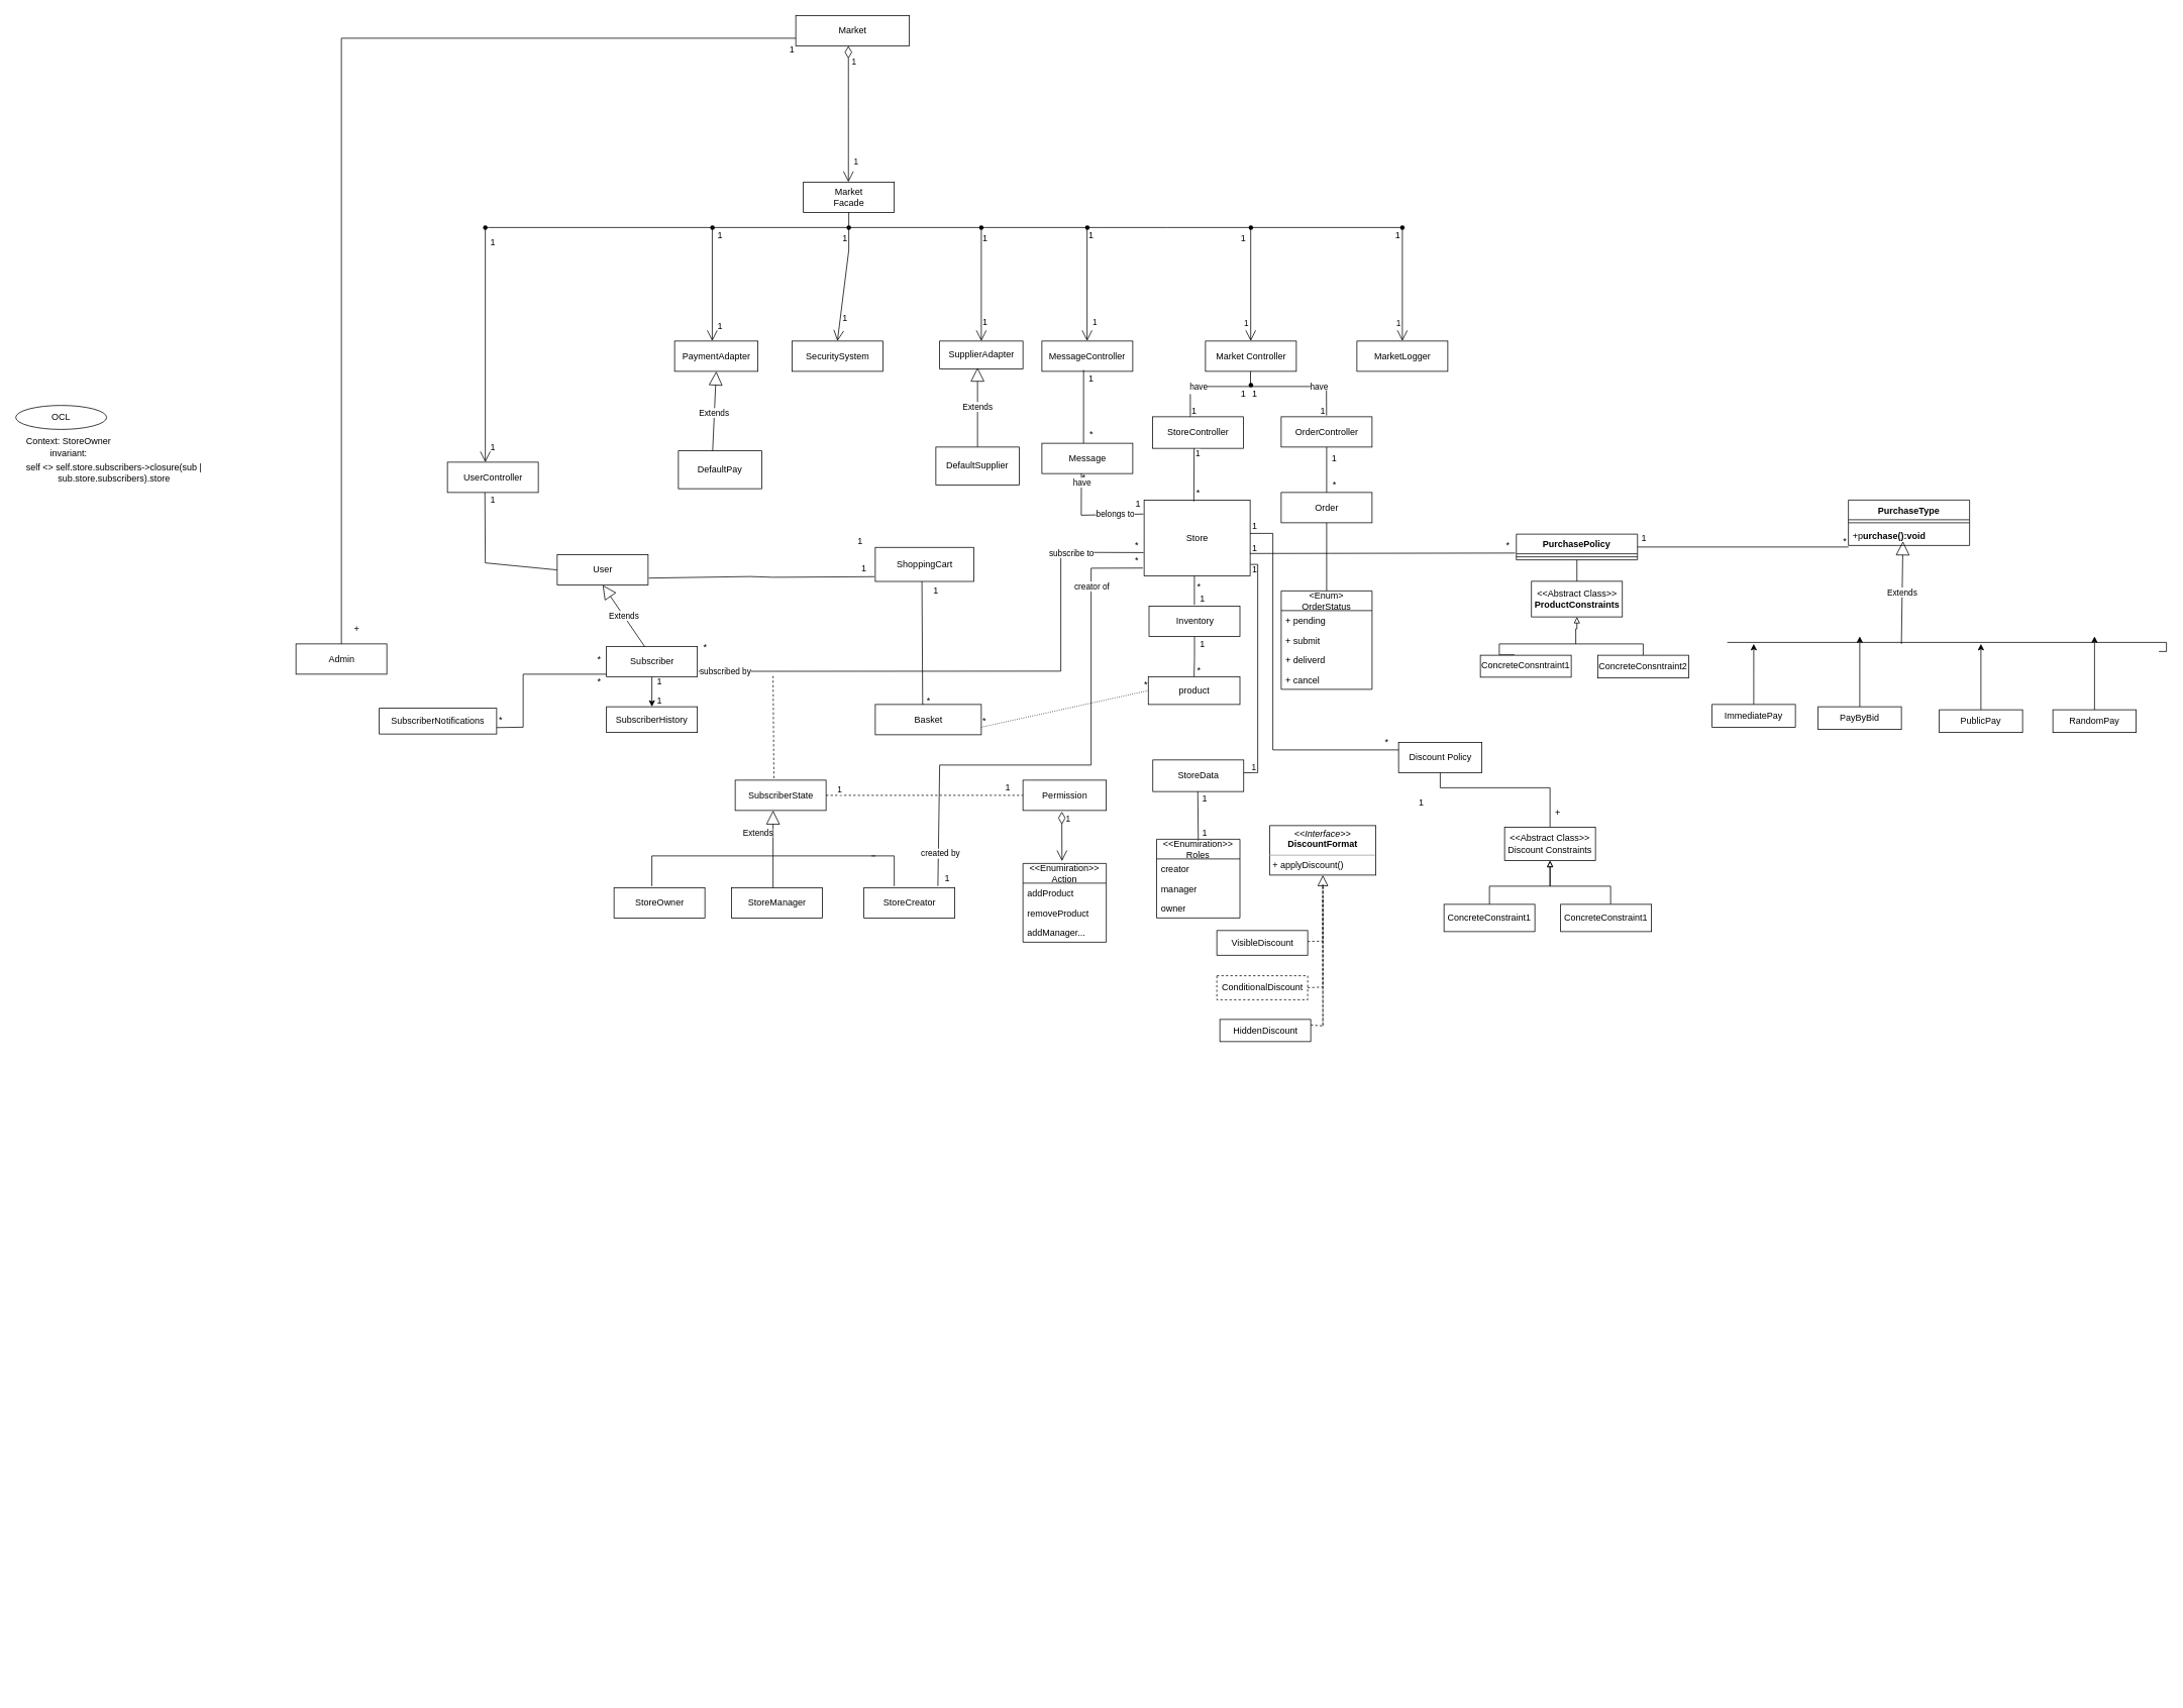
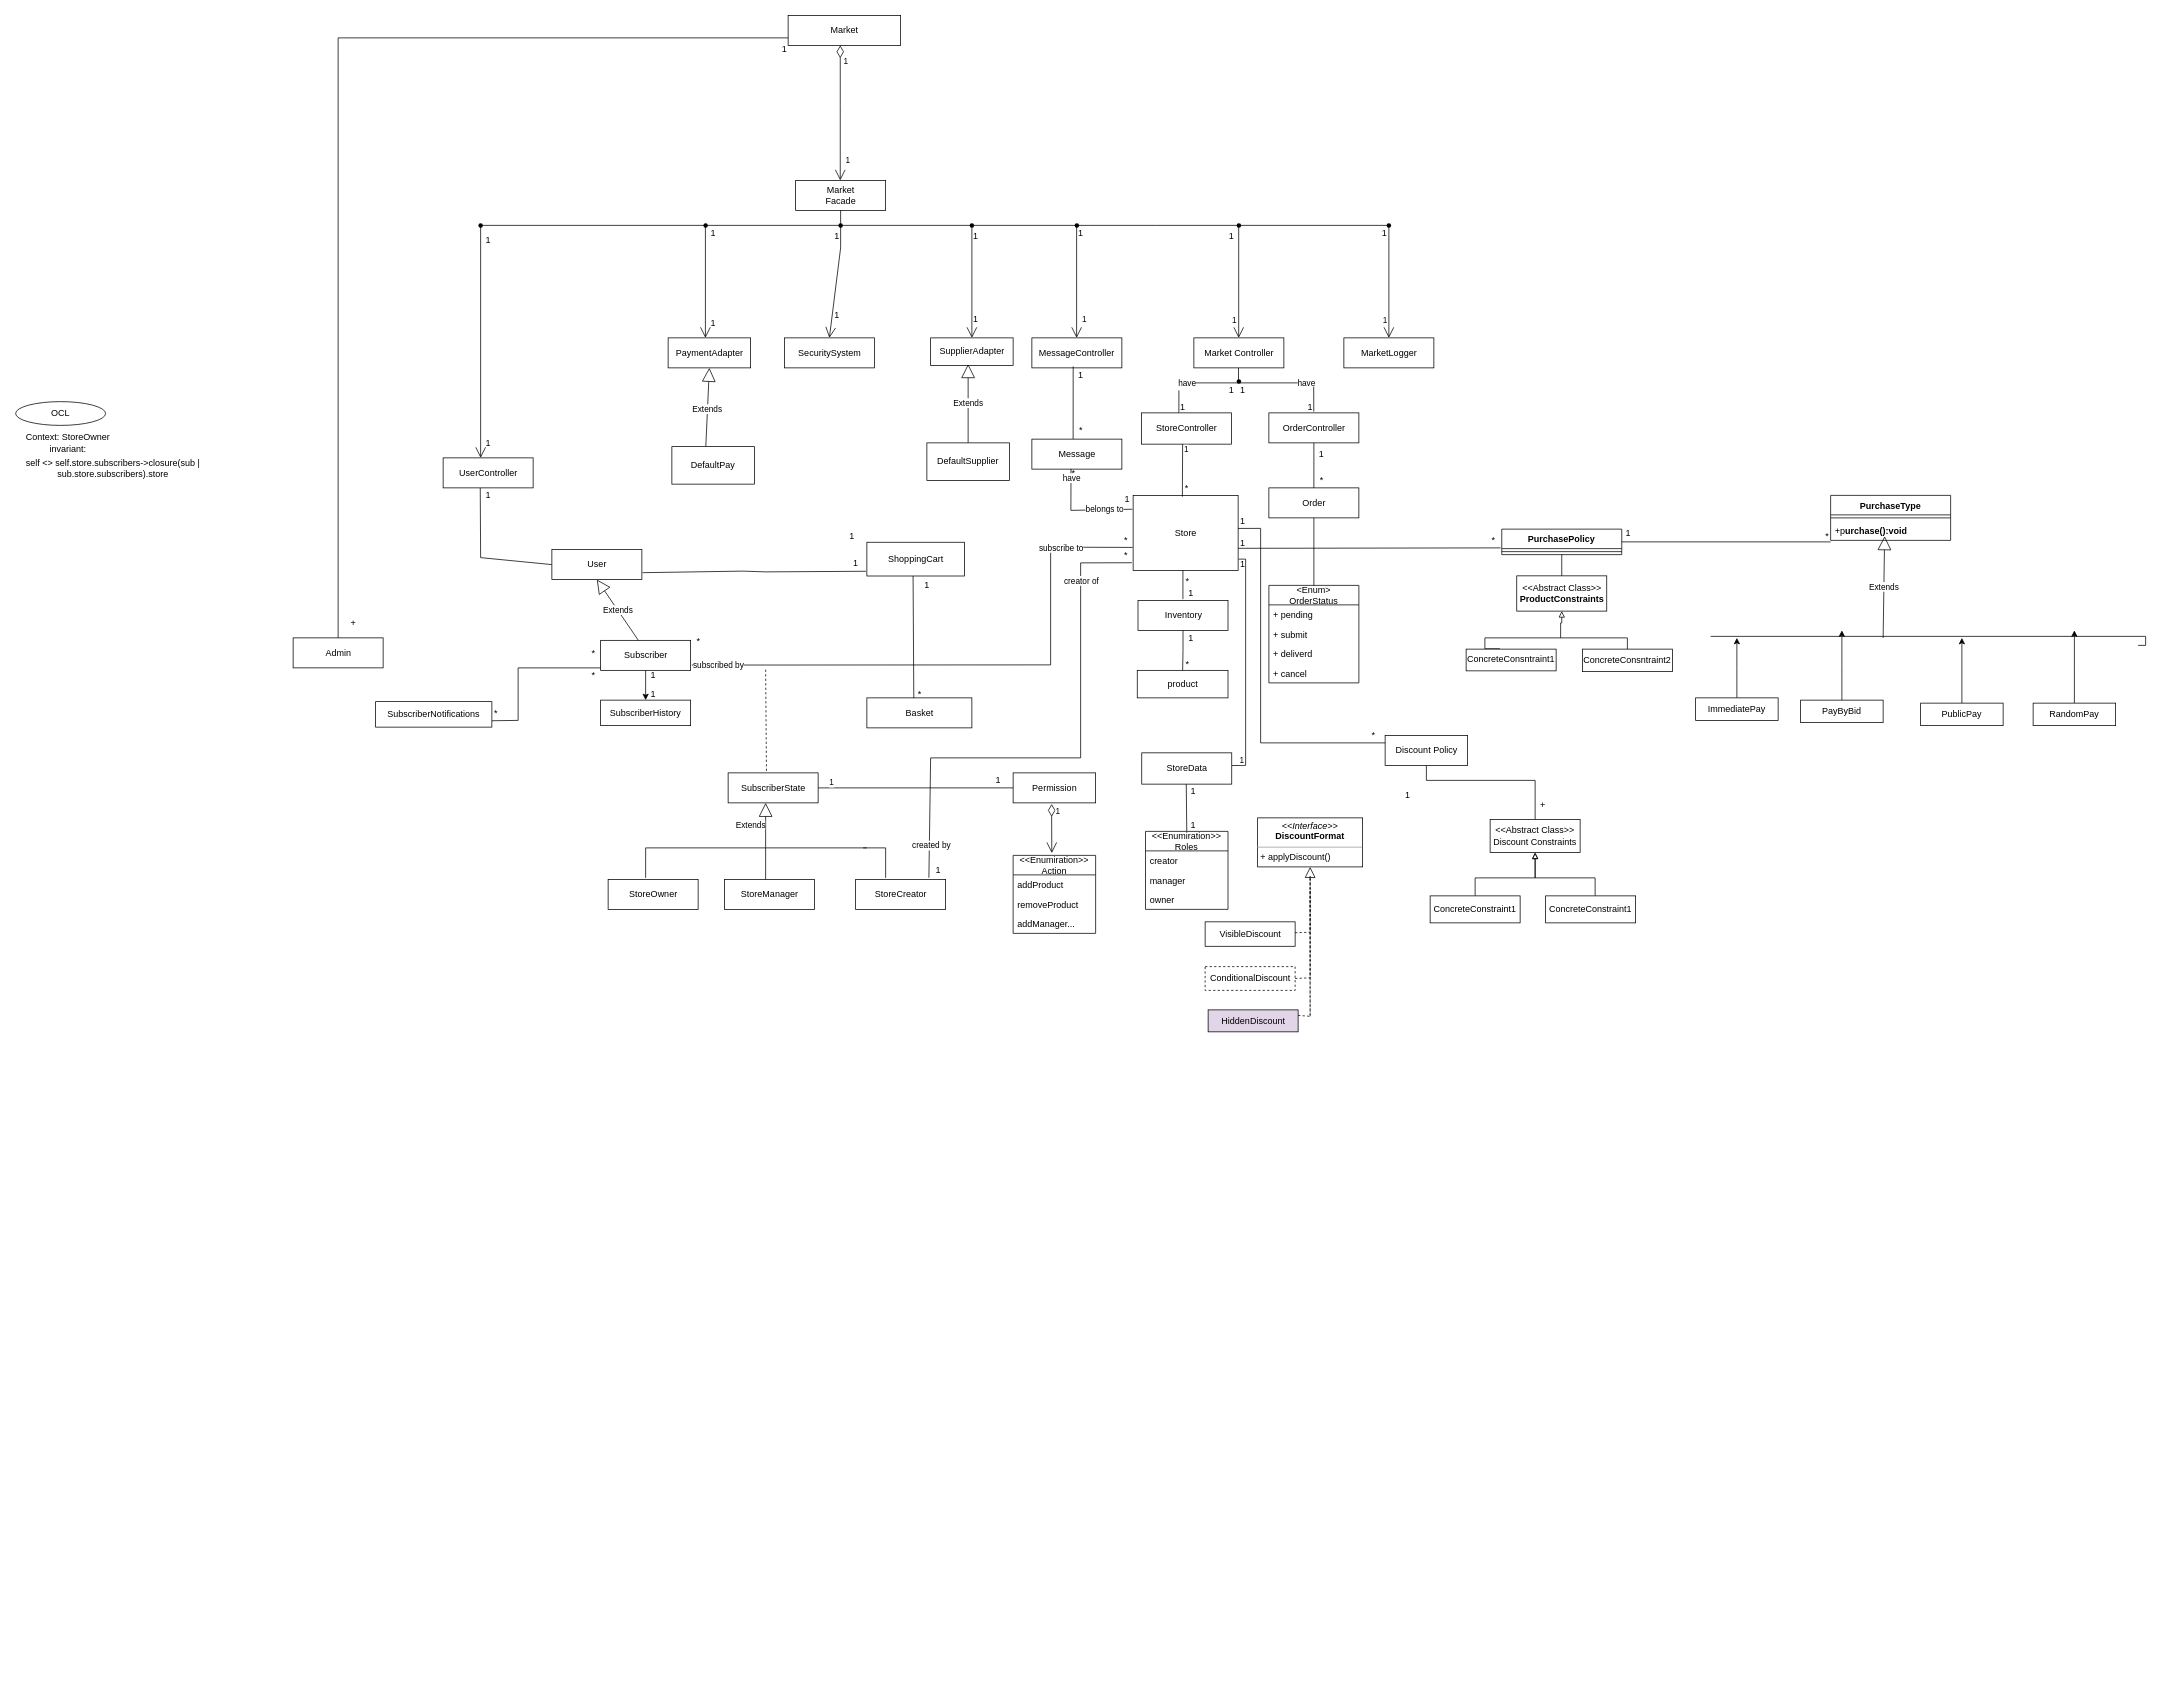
- <mxCell id="202" value="" style="endArrow=none;html=1;rounded=0;dashed=1;dashPattern=1 2;exitX=1;exitY=0.75;exitDx=0;exitDy=0;entryX=0;entryY=0.5;entryDx=0;entryDy=0;" edge="1" parent="1" source="101" target="65"><mxGeometry relative="1" as="geometry"><mxPoint x="1360" y="980" as="sourcePoint" /><mxPoint x="1520" y="980" as="targetPoint" /></mxGeometry></mxCell>
- <mxCell id="203" value="*" style="resizable=0;html=1;whiteSpace=wrap;align=left;verticalAlign=bottom;" connectable="0" vertex="1" parent="202"><mxGeometry x="-1" relative="1" as="geometry" /></mxCell>
- <mxCell id="204" value="*" style="resizable=0;html=1;whiteSpace=wrap;align=right;verticalAlign=bottom;" connectable="0" vertex="1" parent="202"><mxGeometry x="1" relative="1" as="geometry" /></mxCell>
- <mxCell id="151" value="" style="endArrow=none;html=1;rounded=0;entryX=0;entryY=0.5;entryDx=0;entryDy=0;exitX=1;exitY=0.5;exitDx=0;exitDy=0;dashed=1;" parent="1" source="121" target="127" edge="1"><mxGeometry width="50" height="50" relative="1" as="geometry"><mxPoint x="1140" y="1060" as="sourcePoint" /><mxPoint x="1190" y="1010" as="targetPoint" /></mxGeometry></mxCell>
+ <mxCell id="151" value="" style="endArrow=none;html=1;rounded=0;entryX=0;entryY=0.5;entryDx=0;entryDy=0;exitX=1;exitY=0.5;exitDx=0;exitDy=0;" parent="1" source="121" target="127" edge="1"><mxGeometry width="50" height="50" relative="1" as="geometry"><mxPoint x="1140" y="1060" as="sourcePoint" /><mxPoint x="1190" y="1010" as="targetPoint" /></mxGeometry></mxCell>
- <mxCell id="171" value="HiddenDiscount" style="html=1;" parent="1" vertex="1"><mxGeometry x="1610" y="1346" width="120" height="29.3" as="geometry" /></mxCell>
+ <mxCell id="171" value="HiddenDiscount" style="html=1;fillColor=#e1d5e7;" parent="1" vertex="1"><mxGeometry x="1610" y="1346" width="120" height="29.3" as="geometry" /></mxCell>
